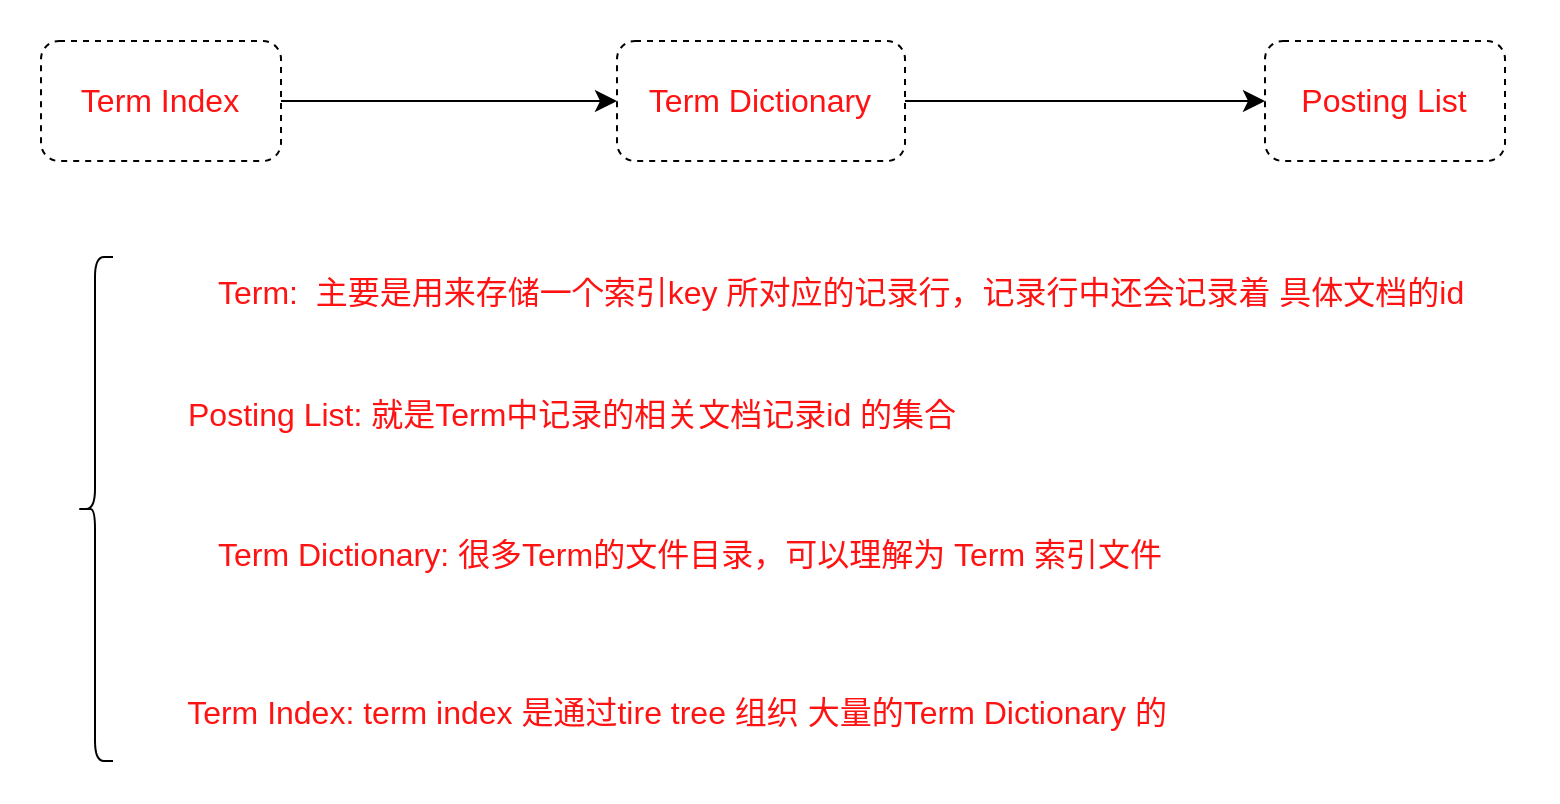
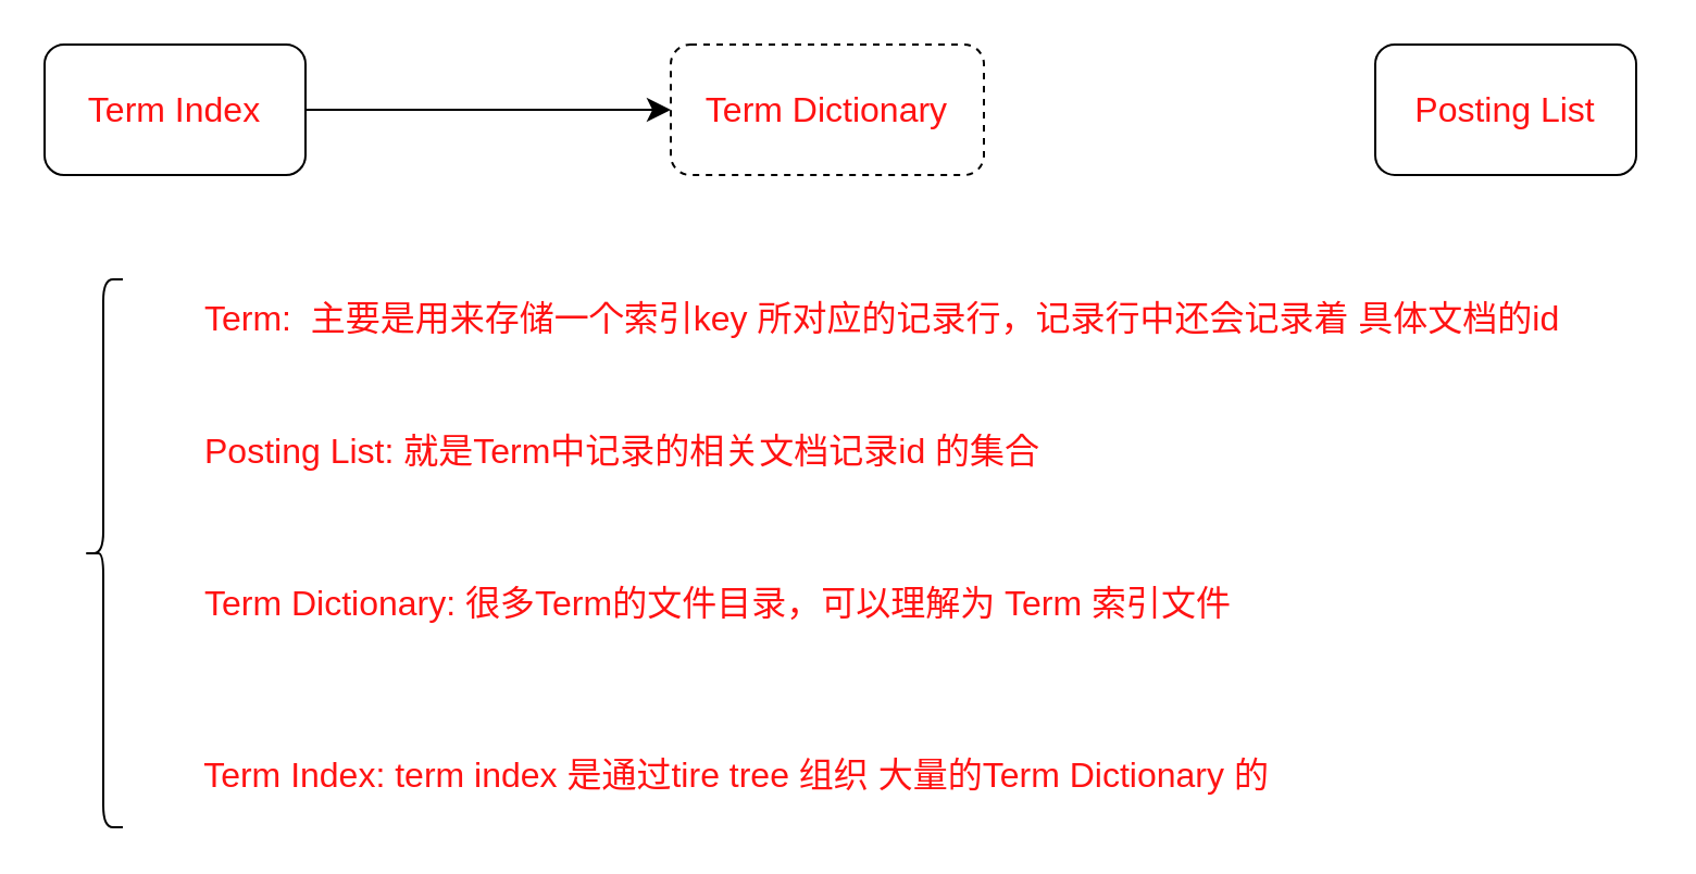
- <mxCell id="3" value="&lt;font&gt;Term Index&lt;/font&gt;" style="rounded=1;whiteSpace=wrap;html=1;fontSize=16;strokeColor=#000000;fontColor=#FF1212;dashed=1;" vertex="1" parent="1"><mxGeometry x="20" y="20" width="120" height="60" as="geometry" /></mxCell>
+ <mxCell id="3" value="&lt;font&gt;Term Index&lt;/font&gt;" style="rounded=1;whiteSpace=wrap;html=1;fontSize=16;strokeColor=#000000;fontColor=#FF1212;" vertex="1" parent="1"><mxGeometry x="20" y="20" width="120" height="60" as="geometry" /></mxCell>
- <mxCell id="4" style="edgeStyle=none;curved=1;rounded=0;orthogonalLoop=1;jettySize=auto;html=1;exitX=1;exitY=0.5;exitDx=0;exitDy=0;entryX=0;entryY=0.5;entryDx=0;entryDy=0;fontFamily=Helvetica;fontSize=16;fontColor=#FF1212;startSize=8;endSize=8;" edge="1" parent="1" source="5" target="6"><mxGeometry relative="1" as="geometry" /></mxCell>
- <mxCell id="6" value="Posting List" style="rounded=1;whiteSpace=wrap;html=1;strokeColor=#000000;fontFamily=Helvetica;fontSize=16;fontColor=#FF1212;fillColor=default;dashed=1;" vertex="1" parent="1"><mxGeometry x="632" y="20" width="120" height="60" as="geometry" /></mxCell>
+ <mxCell id="6" value="Posting List" style="rounded=1;whiteSpace=wrap;html=1;strokeColor=#000000;fontFamily=Helvetica;fontSize=16;fontColor=#FF1212;fillColor=default;" vertex="1" parent="1"><mxGeometry x="632" y="20" width="120" height="60" as="geometry" /></mxCell>
- <mxCell id="9" value="Term:&amp;nbsp; 主要是用来存储一个索引key 所对应的记录行，记录行中还会记录着 具体文档的id" style="text;html=1;align=left;verticalAlign=middle;resizable=0;points=[];autosize=1;strokeColor=none;fillColor=none;fontSize=16;fontFamily=Helvetica;fontColor=#FF1212;" vertex="1" parent="1"><mxGeometry x="107" y="128" width="666" height="36" as="geometry" /></mxCell>
+ <mxCell id="9" value="Term:&amp;nbsp; 主要是用来存储一个索引key 所对应的记录行，记录行中还会记录着 具体文档的id" style="text;html=1;align=left;verticalAlign=middle;resizable=0;points=[];autosize=1;strokeColor=none;fillColor=none;fontSize=16;fontFamily=Helvetica;fontColor=#FF1212;" vertex="1" parent="1"><mxGeometry x="92" y="128" width="666" height="36" as="geometry" /></mxCell>
- <mxCell id="11" value="Term Dictionary: 很多Term的文件目录，可以理解为 Term 索引文件&amp;nbsp;" style="text;html=1;strokeColor=none;fillColor=none;align=left;verticalAlign=middle;whiteSpace=wrap;rounded=0;fontSize=16;fontFamily=Helvetica;fontColor=#FF1212;" vertex="1" parent="1"><mxGeometry x="107" y="262" width="612" height="30" as="geometry" /></mxCell>
+ <mxCell id="11" value="Term Dictionary: 很多Term的文件目录，可以理解为 Term 索引文件&amp;nbsp;" style="text;html=1;strokeColor=none;fillColor=none;align=left;verticalAlign=middle;whiteSpace=wrap;rounded=0;fontSize=16;fontFamily=Helvetica;fontColor=#FF1212;" vertex="1" parent="1"><mxGeometry x="92" y="262" width="612" height="30" as="geometry" /></mxCell>
